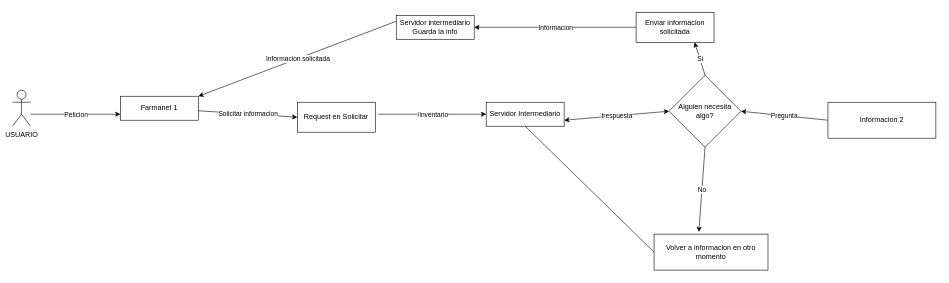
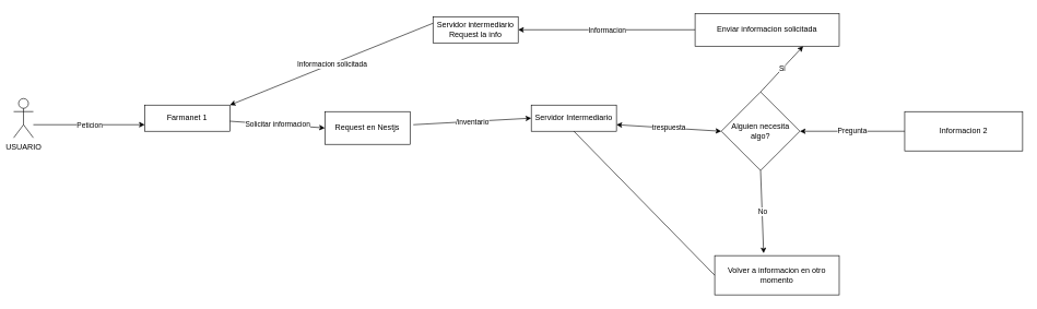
- <mxCell id="23" value="Servidor intermediario Guarda la info" style="rounded=0;whiteSpace=wrap;html=1;" vertex="1" parent="1"><mxGeometry x="660" y="25" width="130" height="40" as="geometry" /></mxCell>
+ <mxCell id="23" value="Servidor intermediario Request la info" style="rounded=0;whiteSpace=wrap;html=1;" vertex="1" parent="1"><mxGeometry x="660" y="25" width="130" height="40" as="geometry" /></mxCell>
- <mxCell id="20" value="Enviar informacion solicitada" style="rounded=0;whiteSpace=wrap;html=1;" vertex="1" parent="1"><mxGeometry x="1060" y="20" width="130" height="50" as="geometry" /></mxCell>
+ <mxCell id="20" value="Enviar informacion solicitada" style="rounded=0;whiteSpace=wrap;html=1;" vertex="1" parent="1"><mxGeometry x="1060" y="20" width="220" height="50" as="geometry" /></mxCell>
- <mxCell id="2" value="Farmanet 1&lt;br&gt;" style="rounded=0;whiteSpace=wrap;html=1;" parent="1" vertex="1"><mxGeometry x="200" y="160" width="130" height="40" as="geometry" /></mxCell>
+ <mxCell id="2" value="Farmanet 1&lt;br&gt;" style="rounded=0;whiteSpace=wrap;html=1;" parent="1" vertex="1"><mxGeometry x="220" y="160" width="130" height="40" as="geometry" /></mxCell>
- <mxCell id="14" value="Alguien necesita algo?" style="rhombus;whiteSpace=wrap;html=1;" vertex="1" parent="1"><mxGeometry x="1115" y="125" width="120" height="120" as="geometry" /></mxCell>
+ <mxCell id="14" value="Alguien necesita algo?" style="rhombus;whiteSpace=wrap;html=1;" vertex="1" parent="1"><mxGeometry x="1100" y="140" width="120" height="120" as="geometry" /></mxCell>
- <mxCell id="6" value="Servidor Intermediario" style="rounded=0;whiteSpace=wrap;html=1;" parent="1" vertex="1"><mxGeometry x="810" y="170" width="130" height="40" as="geometry" /></mxCell>
+ <mxCell id="6" value="Servidor Intermediario" style="rounded=0;whiteSpace=wrap;html=1;" parent="1" vertex="1"><mxGeometry x="810" y="160" width="130" height="40" as="geometry" /></mxCell>
- <mxCell id="7" value="Request en Solicitar" style="rounded=0;whiteSpace=wrap;html=1;" vertex="1" parent="1"><mxGeometry x="495" y="170" width="130" height="50" as="geometry" /></mxCell>
+ <mxCell id="7" value="Request en Nestjs" style="rounded=0;whiteSpace=wrap;html=1;" vertex="1" parent="1"><mxGeometry x="495" y="170" width="130" height="50" as="geometry" /></mxCell>
